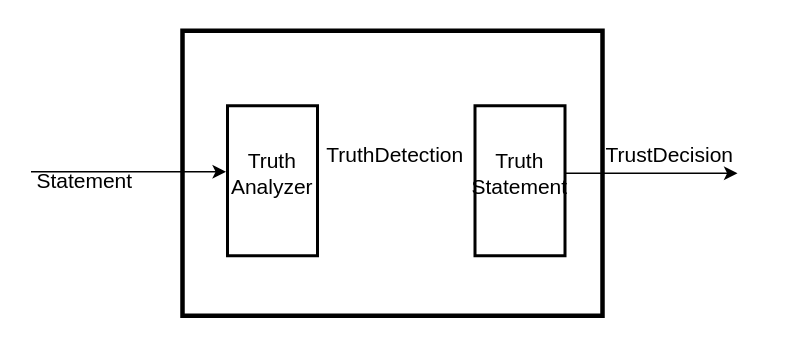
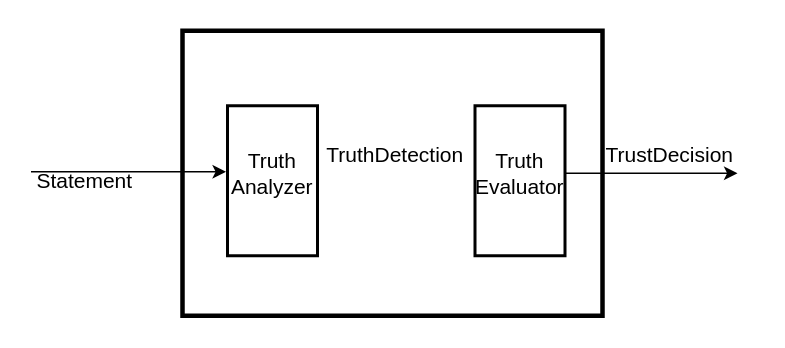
- <mxCell id="9" value="Truth&lt;br&gt;Statement" style="text;html=1;strokeColor=none;fillColor=none;align=center;verticalAlign=middle;whiteSpace=wrap;rounded=0;strokeWidth=2;fontSize=14;" vertex="1" parent="1"><mxGeometry x="316" y="100" width="60" height="30" as="geometry" /></mxCell>
+ <mxCell id="9" value="Truth&lt;br&gt;Evaluator" style="text;html=1;strokeColor=none;fillColor=none;align=center;verticalAlign=middle;whiteSpace=wrap;rounded=0;strokeWidth=2;fontSize=14;" vertex="1" parent="1"><mxGeometry x="316" y="100" width="60" height="30" as="geometry" /></mxCell>
